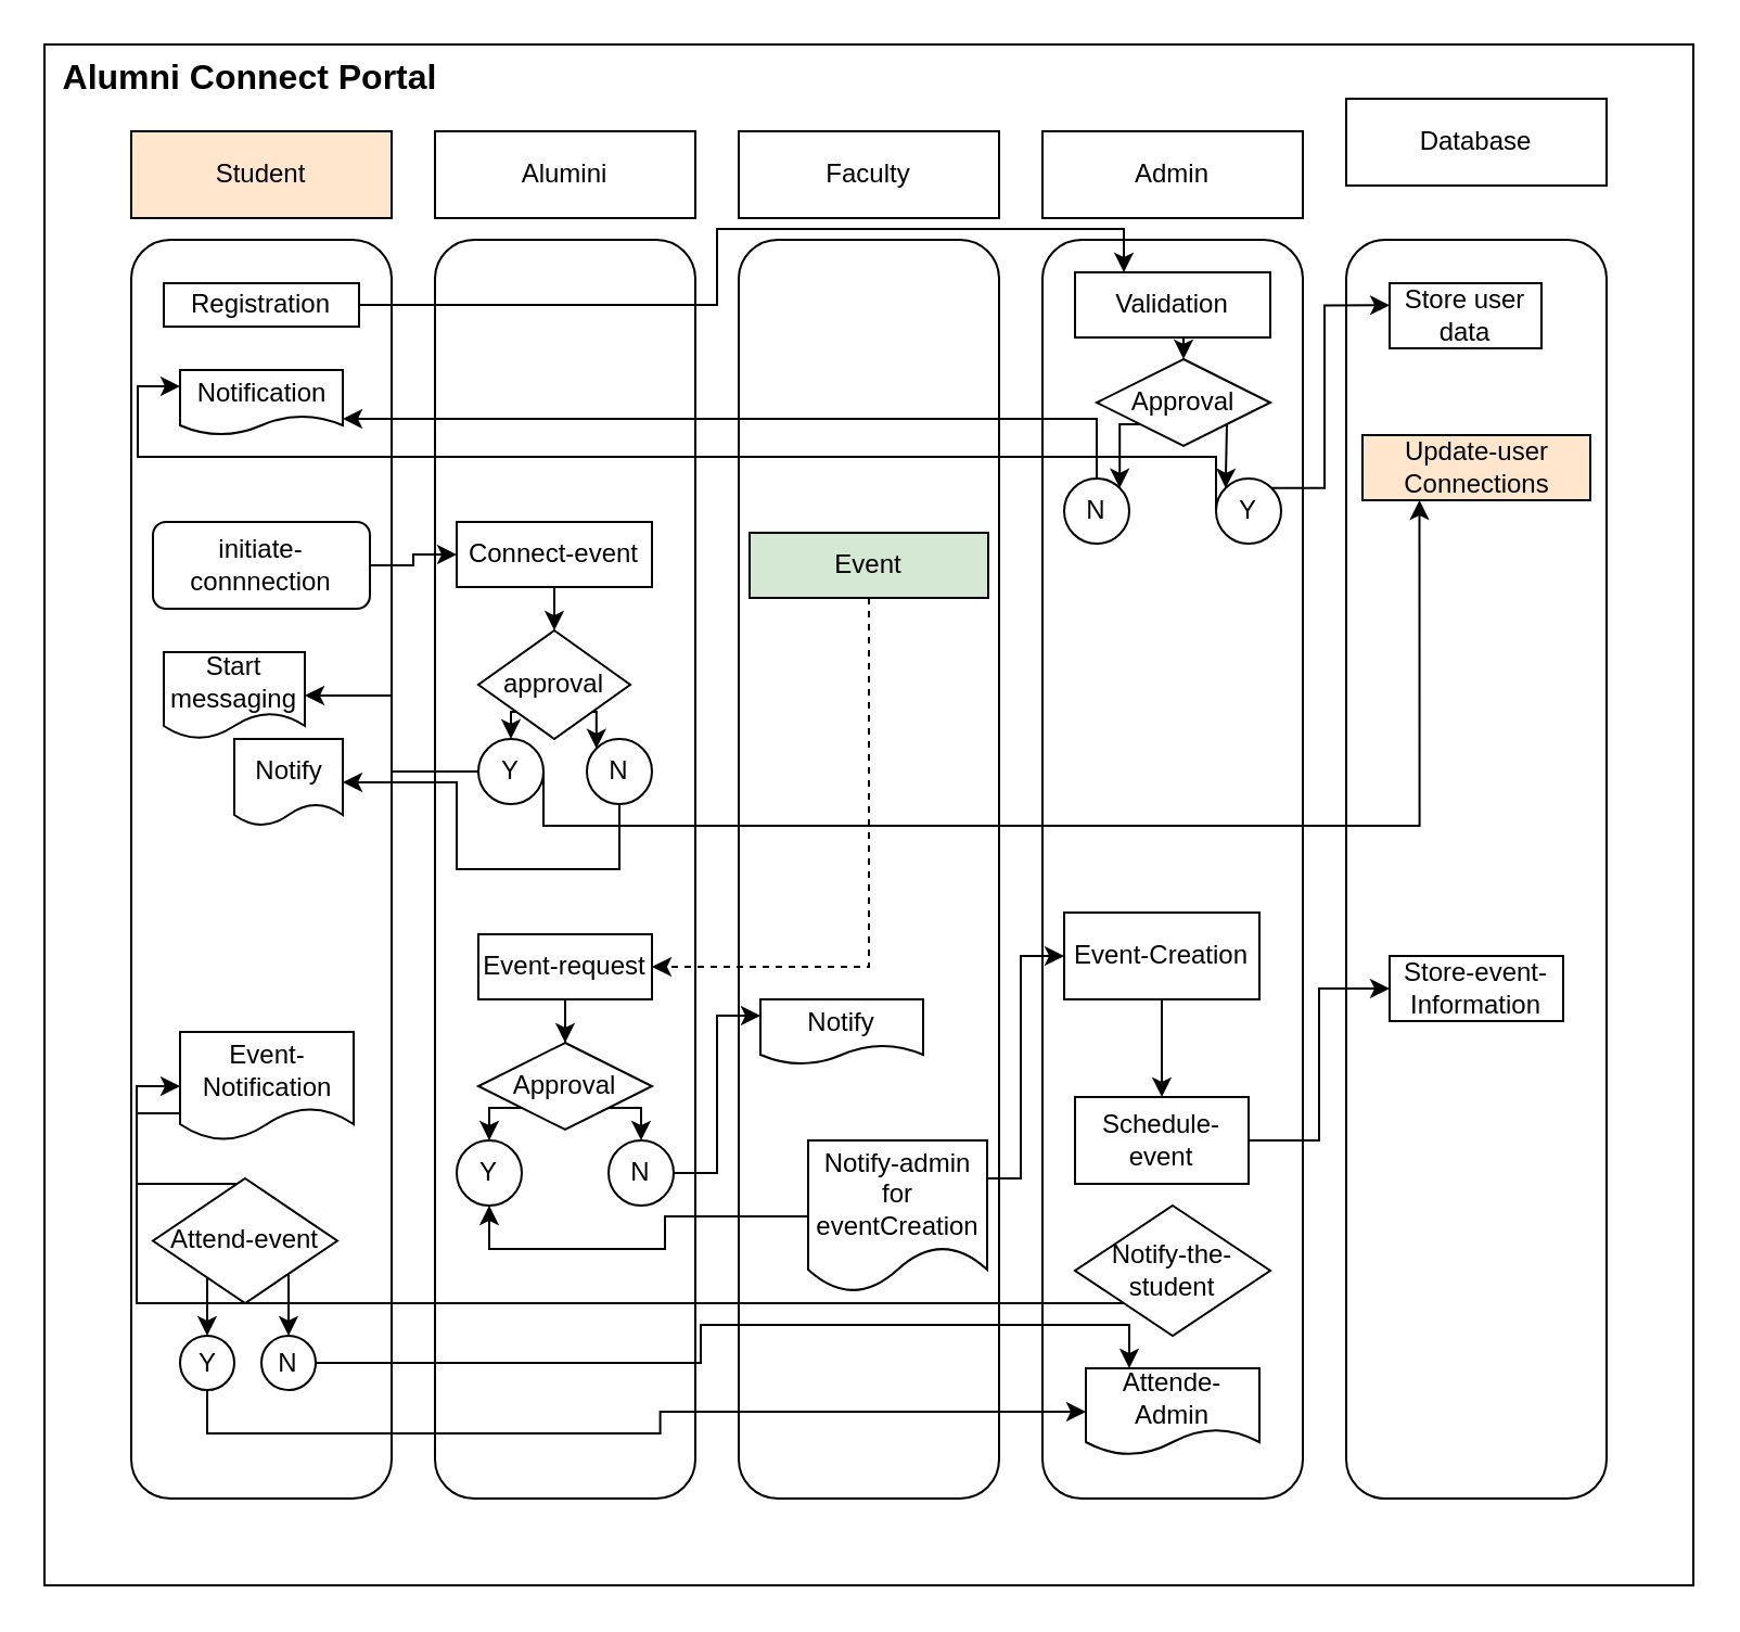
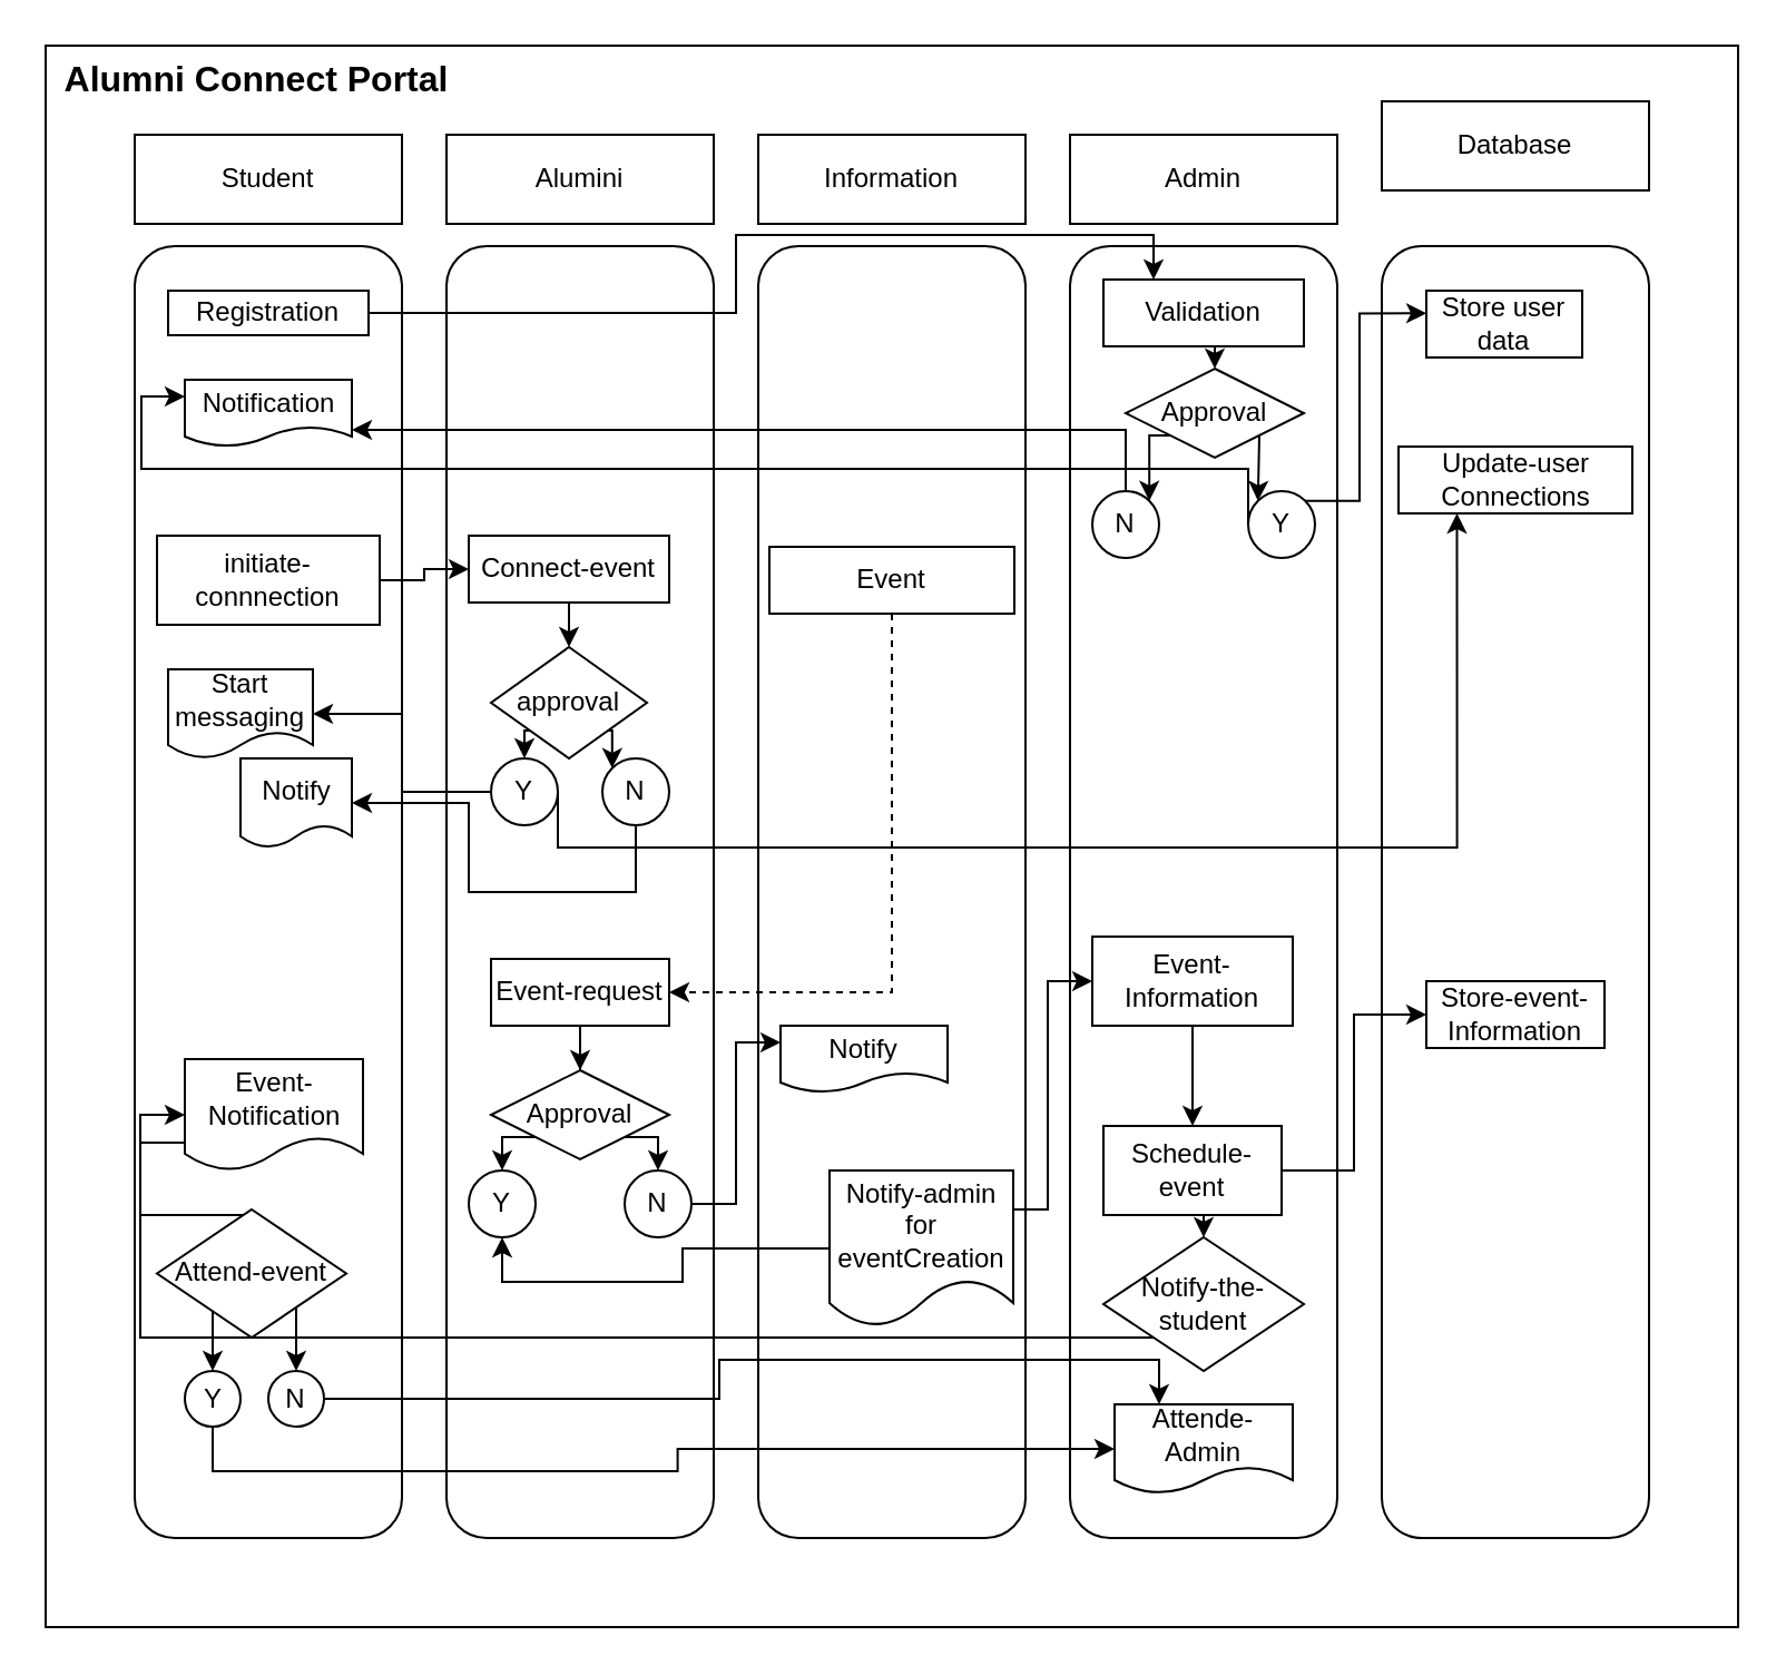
- <mxCell id="3" value="Student" style="rounded=0;whiteSpace=wrap;html=1;fillColor=#ffe6cc;" parent="1" vertex="1"><mxGeometry x="60" y="60" width="120" height="40" as="geometry" /></mxCell>
+ <mxCell id="3" value="Student" style="rounded=0;whiteSpace=wrap;html=1;" parent="1" vertex="1"><mxGeometry x="60" y="60" width="120" height="40" as="geometry" /></mxCell>
- <mxCell id="7" value="Faculty" style="rounded=0;whiteSpace=wrap;html=1;" parent="1" vertex="1"><mxGeometry x="340" y="60" width="120" height="40" as="geometry" /></mxCell>
+ <mxCell id="7" value="Information" style="rounded=0;whiteSpace=wrap;html=1;" parent="1" vertex="1"><mxGeometry x="340" y="60" width="120" height="40" as="geometry" /></mxCell>
- <mxCell id="41" value="Update-user&lt;br&gt;&lt;div&gt;Connections&lt;/div&gt;" style="rounded=0;whiteSpace=wrap;html=1;fillColor=#ffe6cc;" parent="1" vertex="1"><mxGeometry x="627.5" y="200" width="105" height="30" as="geometry" /></mxCell>
+ <mxCell id="41" value="Update-user&lt;br&gt;&lt;div&gt;Connections&lt;/div&gt;" style="rounded=0;whiteSpace=wrap;html=1;" parent="1" vertex="1"><mxGeometry x="627.5" y="200" width="105" height="30" as="geometry" /></mxCell>
- <mxCell id="28" value="initiate-connnection" style="whiteSpace=wrap;html=1;rounded=1;" parent="1" vertex="1"><mxGeometry x="70" y="240" width="100" height="40" as="geometry" /></mxCell>
+ <mxCell id="28" value="initiate-connnection" style="rounded=0;whiteSpace=wrap;html=1;" parent="1" vertex="1"><mxGeometry x="70" y="240" width="100" height="40" as="geometry" /></mxCell>
- <mxCell id="43" value="Event" style="rounded=0;whiteSpace=wrap;html=1;fillColor=#d5e8d4;" parent="1" vertex="1"><mxGeometry x="345" y="245" width="110" height="30" as="geometry" /></mxCell>
+ <mxCell id="43" value="Event" style="rounded=0;whiteSpace=wrap;html=1;" parent="1" vertex="1"><mxGeometry x="345" y="245" width="110" height="30" as="geometry" /></mxCell>
- <mxCell id="57" value="Event-Creation" style="rounded=0;whiteSpace=wrap;html=1;" parent="1" vertex="1"><mxGeometry x="490" y="420" width="90" height="40" as="geometry" /></mxCell>
+ <mxCell id="57" value="Event-Information" style="rounded=0;whiteSpace=wrap;html=1;" parent="1" vertex="1"><mxGeometry x="490" y="420" width="90" height="40" as="geometry" /></mxCell>
+ <mxCell id="59" style="edgeStyle=orthogonalEdgeStyle;rounded=0;orthogonalLoop=1;jettySize=auto;html=1;exitX=0.5;exitY=1;exitDx=0;exitDy=0;entryX=0.5;entryY=0;entryDx=0;entryDy=0;" parent="1" source="60" target="63" edge="1"><mxGeometry relative="1" as="geometry" /></mxCell>
